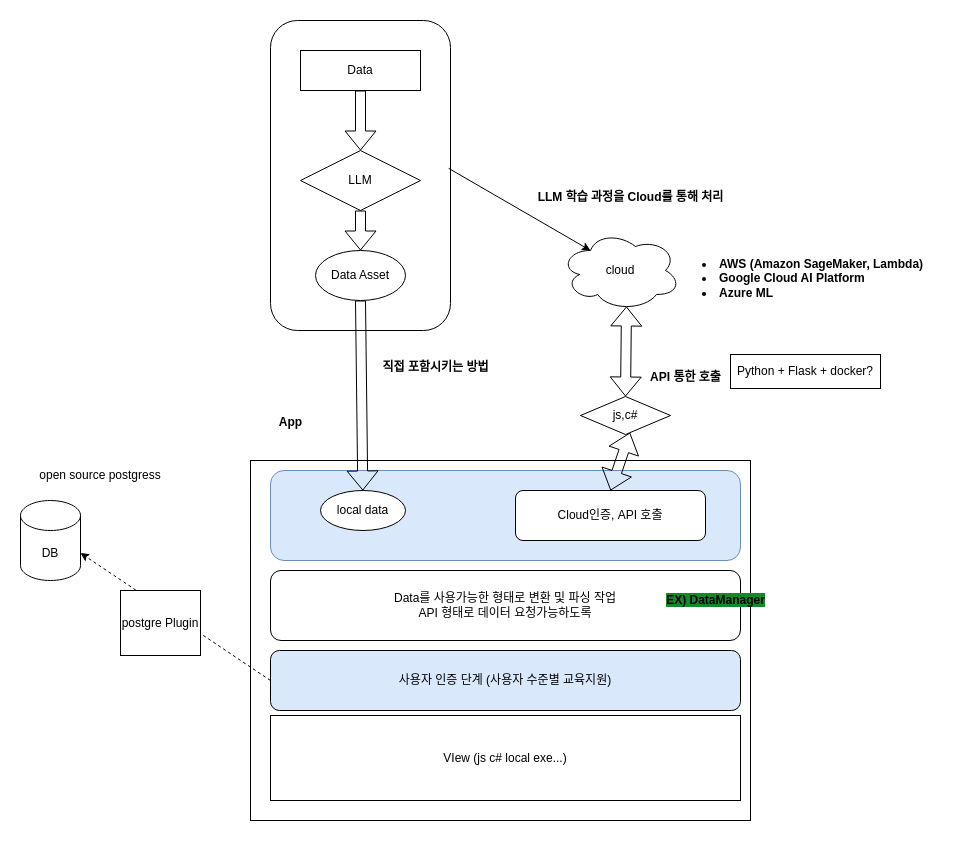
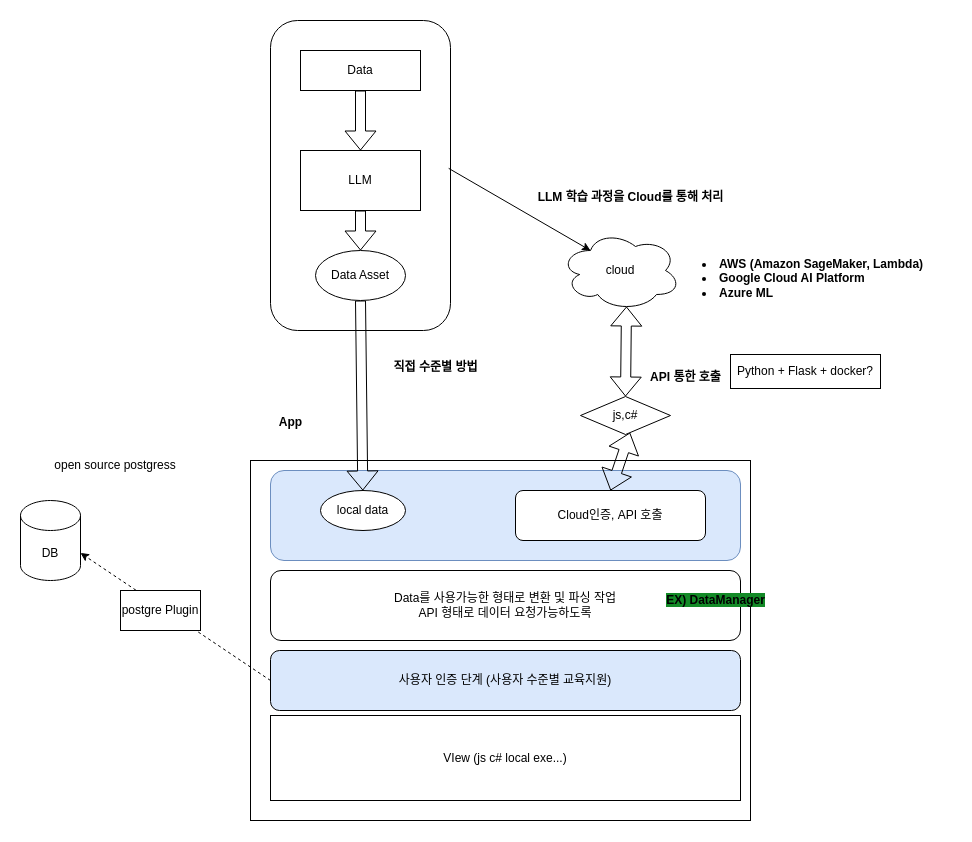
- <mxCell id="6" value="LLM" style="rhombus;whiteSpace=wrap;html=1;" vertex="1" parent="1"><mxGeometry x="300" y="150" width="120" height="60" as="geometry" /></mxCell>
+ <mxCell id="6" value="LLM" style="rounded=0;whiteSpace=wrap;html=1;" vertex="1" parent="1"><mxGeometry x="300" y="150" width="120" height="60" as="geometry" /></mxCell>
- <mxCell id="11" value="직접 포함시키는 방법" style="text;align=center;fontStyle=1;verticalAlign=middle;spacingLeft=3;spacingRight=3;strokeColor=none;rotatable=0;points=[[0,0.5],[1,0.5]];portConstraint=eastwest;html=1;" vertex="1" parent="1"><mxGeometry x="370" y="354" width="130" height="26" as="geometry" /></mxCell>
+ <mxCell id="11" value="직접 수준별 방법" style="text;align=center;fontStyle=1;verticalAlign=middle;spacingLeft=3;spacingRight=3;strokeColor=none;rotatable=0;points=[[0,0.5],[1,0.5]];portConstraint=eastwest;html=1;" vertex="1" parent="1"><mxGeometry x="370" y="354" width="130" height="26" as="geometry" /></mxCell>
- <mxCell id="29" value="open source postgress" style="text;html=1;align=center;verticalAlign=middle;whiteSpace=wrap;rounded=0;" vertex="1" parent="1"><mxGeometry x="20" y="460" width="160" height="30" as="geometry" /></mxCell>
+ <mxCell id="29" value="open source postgress" style="text;html=1;align=center;verticalAlign=middle;whiteSpace=wrap;rounded=0;" vertex="1" parent="1"><mxGeometry x="35" y="450" width="160" height="30" as="geometry" /></mxCell>
- <mxCell id="31" value="postgre Plugin" style="rounded=0;whiteSpace=wrap;html=1;" vertex="1" parent="1"><mxGeometry x="120" y="590" width="80" height="65" as="geometry" /></mxCell>
+ <mxCell id="31" value="postgre Plugin" style="rounded=0;whiteSpace=wrap;html=1;" vertex="1" parent="1"><mxGeometry x="120" y="590" width="80" height="40" as="geometry" /></mxCell>
